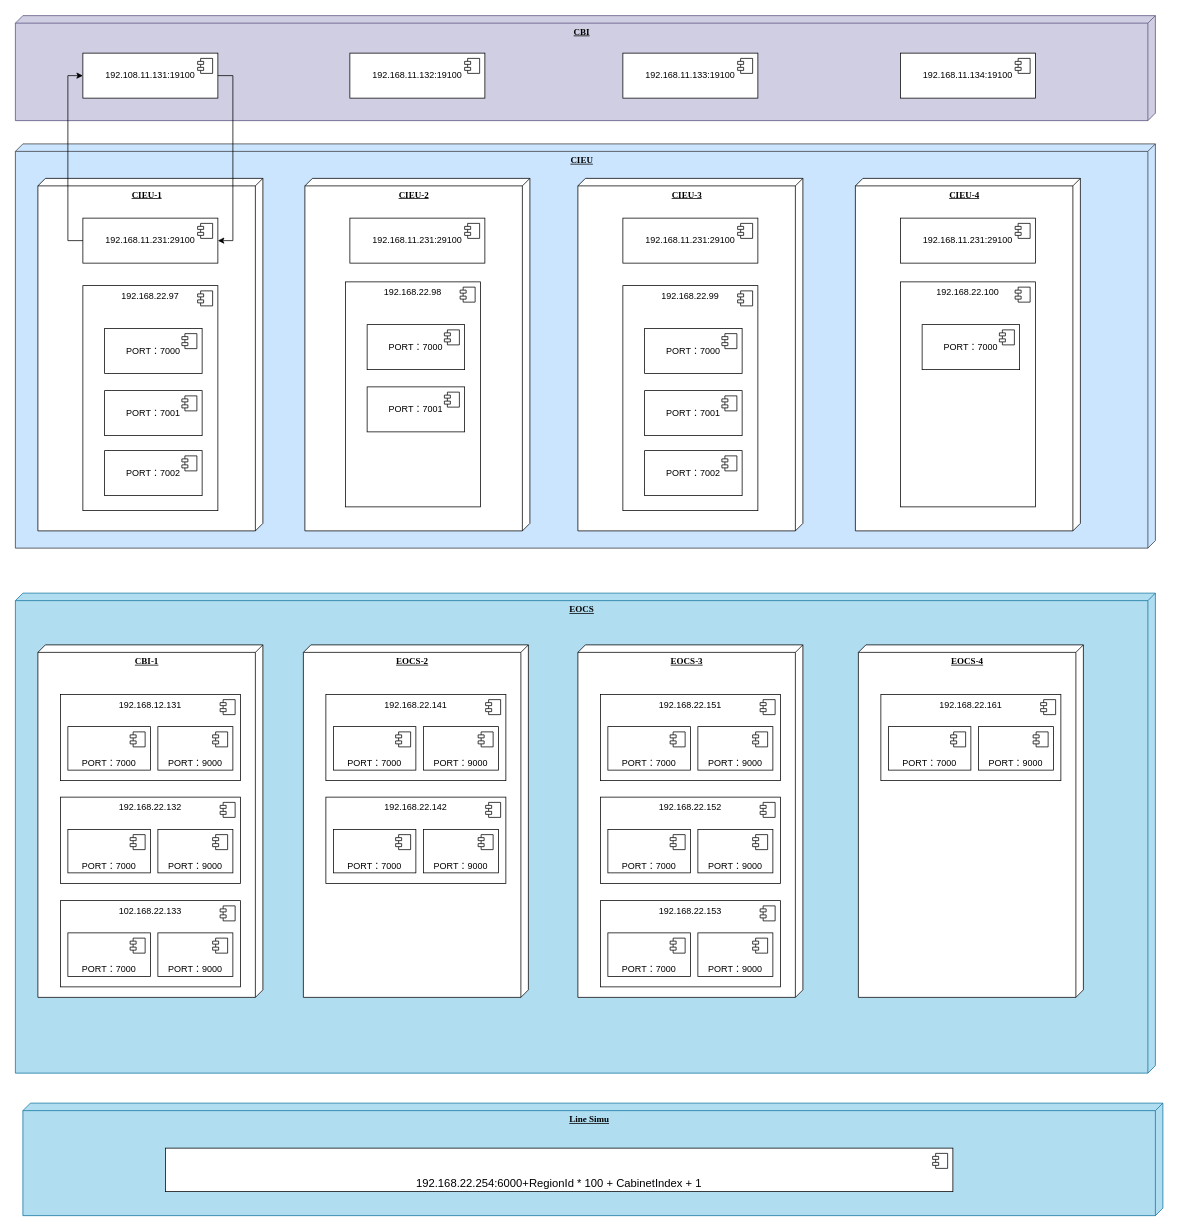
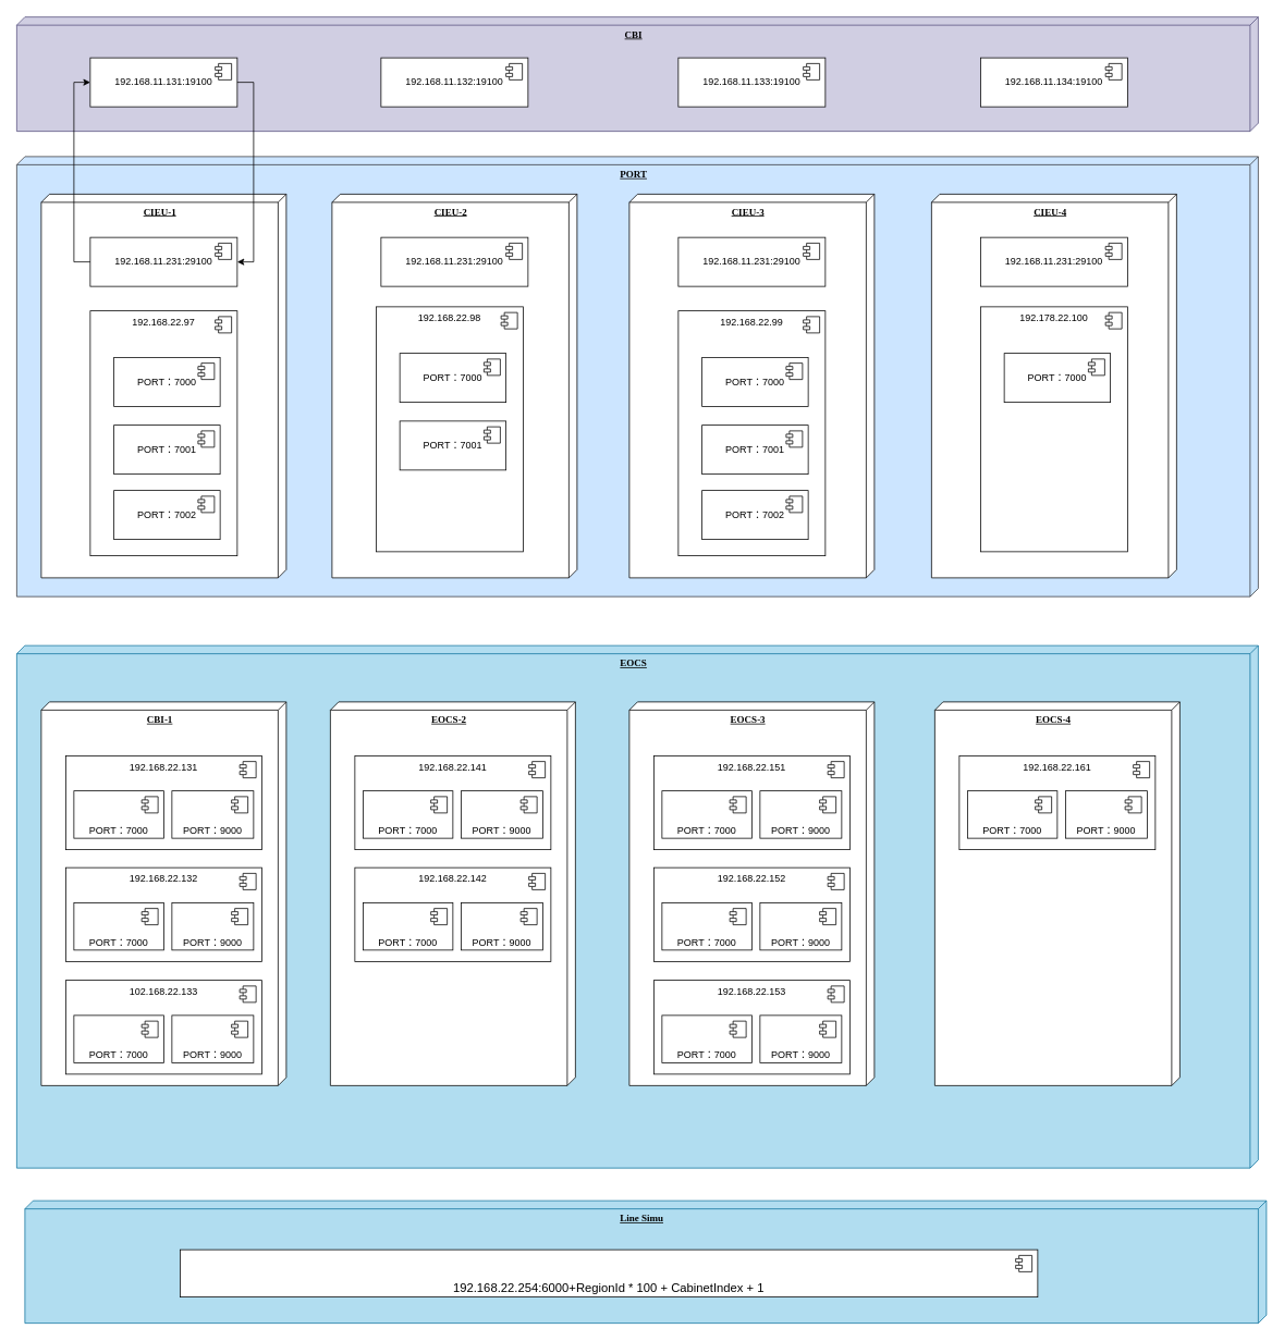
- <mxCell id="3" value="192.108.11.131:19100" style="html=1;dropTarget=0;whiteSpace=wrap;" vertex="1" parent="1"><mxGeometry x="110" y="70" width="180" height="60" as="geometry" /></mxCell>
+ <mxCell id="3" value="192.168.11.131:19100" style="html=1;dropTarget=0;whiteSpace=wrap;" vertex="1" parent="1"><mxGeometry x="110" y="70" width="180" height="60" as="geometry" /></mxCell>
- <mxCell id="11" value="CIEU" style="verticalAlign=top;align=center;spacingTop=8;spacingLeft=2;spacingRight=12;shape=cube;size=10;direction=south;fontStyle=5;html=1;rounded=0;shadow=0;comic=0;labelBackgroundColor=none;strokeWidth=1;fontFamily=Verdana;fontSize=12;labelPosition=center;verticalLabelPosition=middle;fillColor=#cce5ff;strokeColor=#36393d;" vertex="1" parent="1"><mxGeometry x="20" y="191" width="1520" height="539" as="geometry" /></mxCell>
+ <mxCell id="11" value="PORT" style="verticalAlign=top;align=center;spacingTop=8;spacingLeft=2;spacingRight=12;shape=cube;size=10;direction=south;fontStyle=5;html=1;rounded=0;shadow=0;comic=0;labelBackgroundColor=none;strokeWidth=1;fontFamily=Verdana;fontSize=12;labelPosition=center;verticalLabelPosition=middle;fillColor=#cce5ff;strokeColor=#36393d;" vertex="1" parent="1"><mxGeometry x="20" y="191" width="1520" height="539" as="geometry" /></mxCell>
- <mxCell id="48" value="192.168.22.100" style="html=1;dropTarget=0;whiteSpace=wrap;verticalAlign=top;align=center;" vertex="1" parent="1"><mxGeometry x="1200" y="375" width="180" height="300" as="geometry" /></mxCell>
+ <mxCell id="48" value="192.178.22.100" style="html=1;dropTarget=0;whiteSpace=wrap;verticalAlign=top;align=center;" vertex="1" parent="1"><mxGeometry x="1200" y="375" width="180" height="300" as="geometry" /></mxCell>
- <mxCell id="54" value="192.168.12.131" style="html=1;dropTarget=0;whiteSpace=wrap;verticalAlign=top;align=center;" vertex="1" parent="1"><mxGeometry x="80" y="925" width="240" height="115" as="geometry" /></mxCell>
+ <mxCell id="54" value="192.168.22.131" style="html=1;dropTarget=0;whiteSpace=wrap;verticalAlign=top;align=center;" vertex="1" parent="1"><mxGeometry x="80" y="925" width="240" height="115" as="geometry" /></mxCell>
